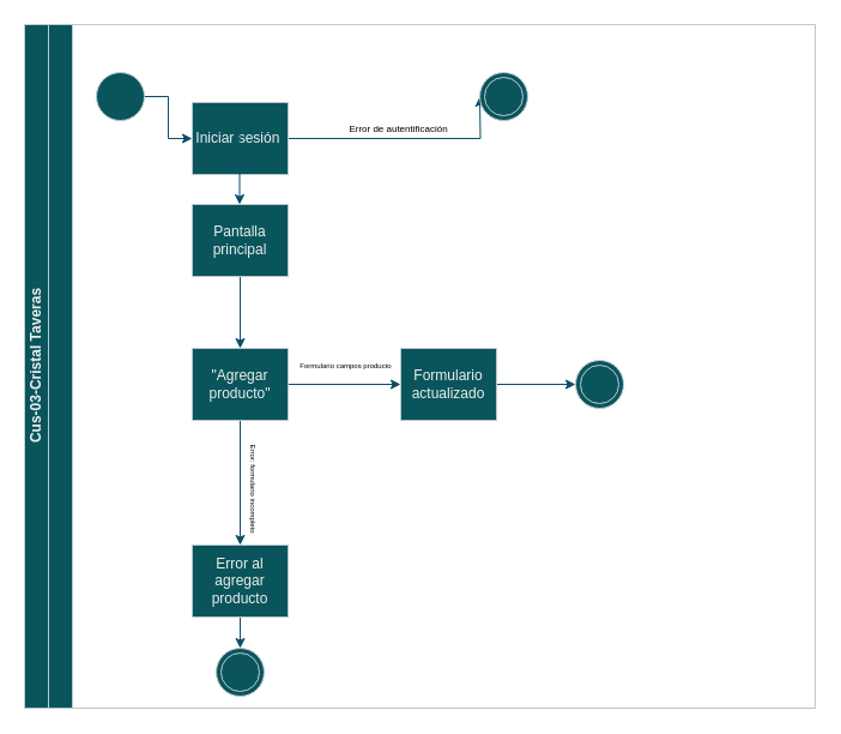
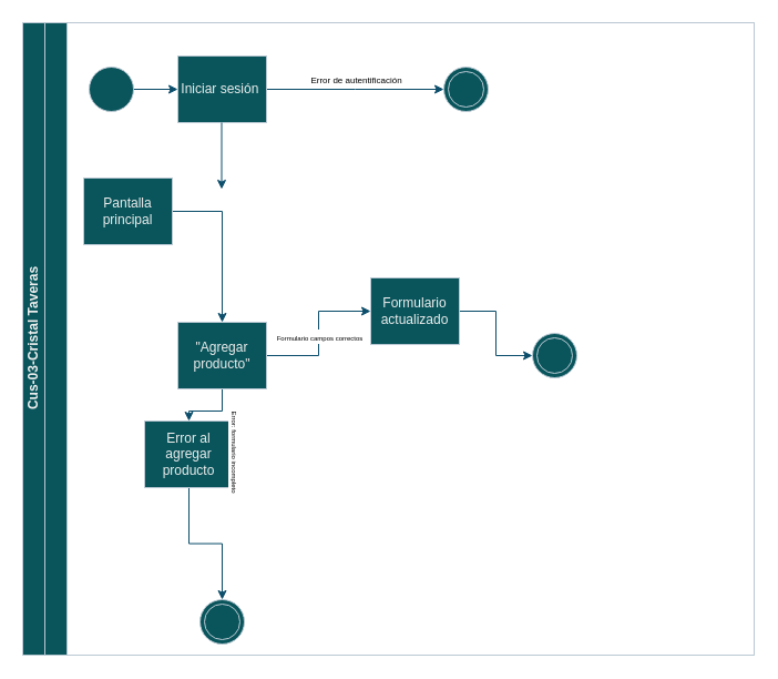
- <mxCell id="8" value="Iniciar sesión&amp;nbsp;" style="rounded=0;whiteSpace=wrap;html=1;fontFamily=Helvetica;fontSize=12;fontColor=#EEEEEE;align=center;labelBackgroundColor=none;fillColor=#09555B;strokeColor=#BAC8D3;" parent="3" vertex="1"><mxGeometry x="120" y="65" width="80" height="60" as="geometry" /></mxCell>
+ <mxCell id="8" value="Iniciar sesión&amp;nbsp;" style="rounded=0;whiteSpace=wrap;html=1;fontFamily=Helvetica;fontSize=12;fontColor=#EEEEEE;align=center;labelBackgroundColor=none;fillColor=#09555B;strokeColor=#BAC8D3;" parent="3" vertex="1"><mxGeometry x="120" y="30" width="80" height="60" as="geometry" /></mxCell>
- <mxCell id="11" value="Pantalla principal" style="rounded=0;whiteSpace=wrap;html=1;fontFamily=Helvetica;fontSize=12;fontColor=#EEEEEE;align=center;labelBackgroundColor=none;fillColor=#09555B;strokeColor=#BAC8D3;" vertex="1" parent="3"><mxGeometry x="120" y="150" width="80" height="60" as="geometry" /></mxCell>
+ <mxCell id="11" value="Pantalla principal" style="rounded=0;whiteSpace=wrap;html=1;fontFamily=Helvetica;fontSize=12;fontColor=#EEEEEE;align=center;labelBackgroundColor=none;fillColor=#09555B;strokeColor=#BAC8D3;" vertex="1" parent="3"><mxGeometry x="35" y="140" width="80" height="60" as="geometry" /></mxCell>
- <mxCell id="23" value="&lt;font style=&quot;font-size: 6px;&quot;&gt;Formulario campos producto&lt;/font&gt;" style="edgeLabel;html=1;align=center;verticalAlign=middle;resizable=0;points=[];strokeColor=#BAC8D3;fontColor=#000000;fillColor=#09555B;" vertex="1" connectable="0" parent="3"><mxGeometry x="260.003" y="240" as="geometry"><mxPoint x="-13" y="42" as="offset" /></mxGeometry></mxCell>
+ <mxCell id="23" value="&lt;font style=&quot;font-size: 6px;&quot;&gt;Formulario campos correctos&lt;/font&gt;" style="edgeLabel;html=1;align=center;verticalAlign=middle;resizable=0;points=[];strokeColor=#BAC8D3;fontColor=#000000;fillColor=#09555B;" vertex="1" connectable="0" parent="3"><mxGeometry x="260.003" y="240" as="geometry"><mxPoint x="-13" y="42" as="offset" /></mxGeometry></mxCell>
- <mxCell id="16" value="Formulario actualizado" style="rounded=0;whiteSpace=wrap;html=1;fontFamily=Helvetica;fontSize=12;fontColor=#EEEEEE;align=center;labelBackgroundColor=none;fillColor=#09555B;strokeColor=#BAC8D3;" vertex="1" parent="3"><mxGeometry x="294" y="270" width="80" height="60" as="geometry" /></mxCell>
+ <mxCell id="16" value="Formulario actualizado" style="rounded=0;whiteSpace=wrap;html=1;fontFamily=Helvetica;fontSize=12;fontColor=#EEEEEE;align=center;labelBackgroundColor=none;fillColor=#09555B;strokeColor=#BAC8D3;" vertex="1" parent="3"><mxGeometry x="294" y="230" width="80" height="60" as="geometry" /></mxCell>
- <mxCell id="19" value="Error al agregar producto" style="rounded=0;whiteSpace=wrap;html=1;fontFamily=Helvetica;fontSize=12;fontColor=#EEEEEE;align=center;labelBackgroundColor=none;fillColor=#09555B;strokeColor=#BAC8D3;" vertex="1" parent="3"><mxGeometry x="120" y="434" width="80" height="60" as="geometry" /></mxCell>
+ <mxCell id="19" value="Error al agregar producto" style="rounded=0;whiteSpace=wrap;html=1;fontFamily=Helvetica;fontSize=12;fontColor=#EEEEEE;align=center;labelBackgroundColor=none;fillColor=#09555B;strokeColor=#BAC8D3;" vertex="1" parent="3"><mxGeometry x="90" y="359" width="80" height="60" as="geometry" /></mxCell>
